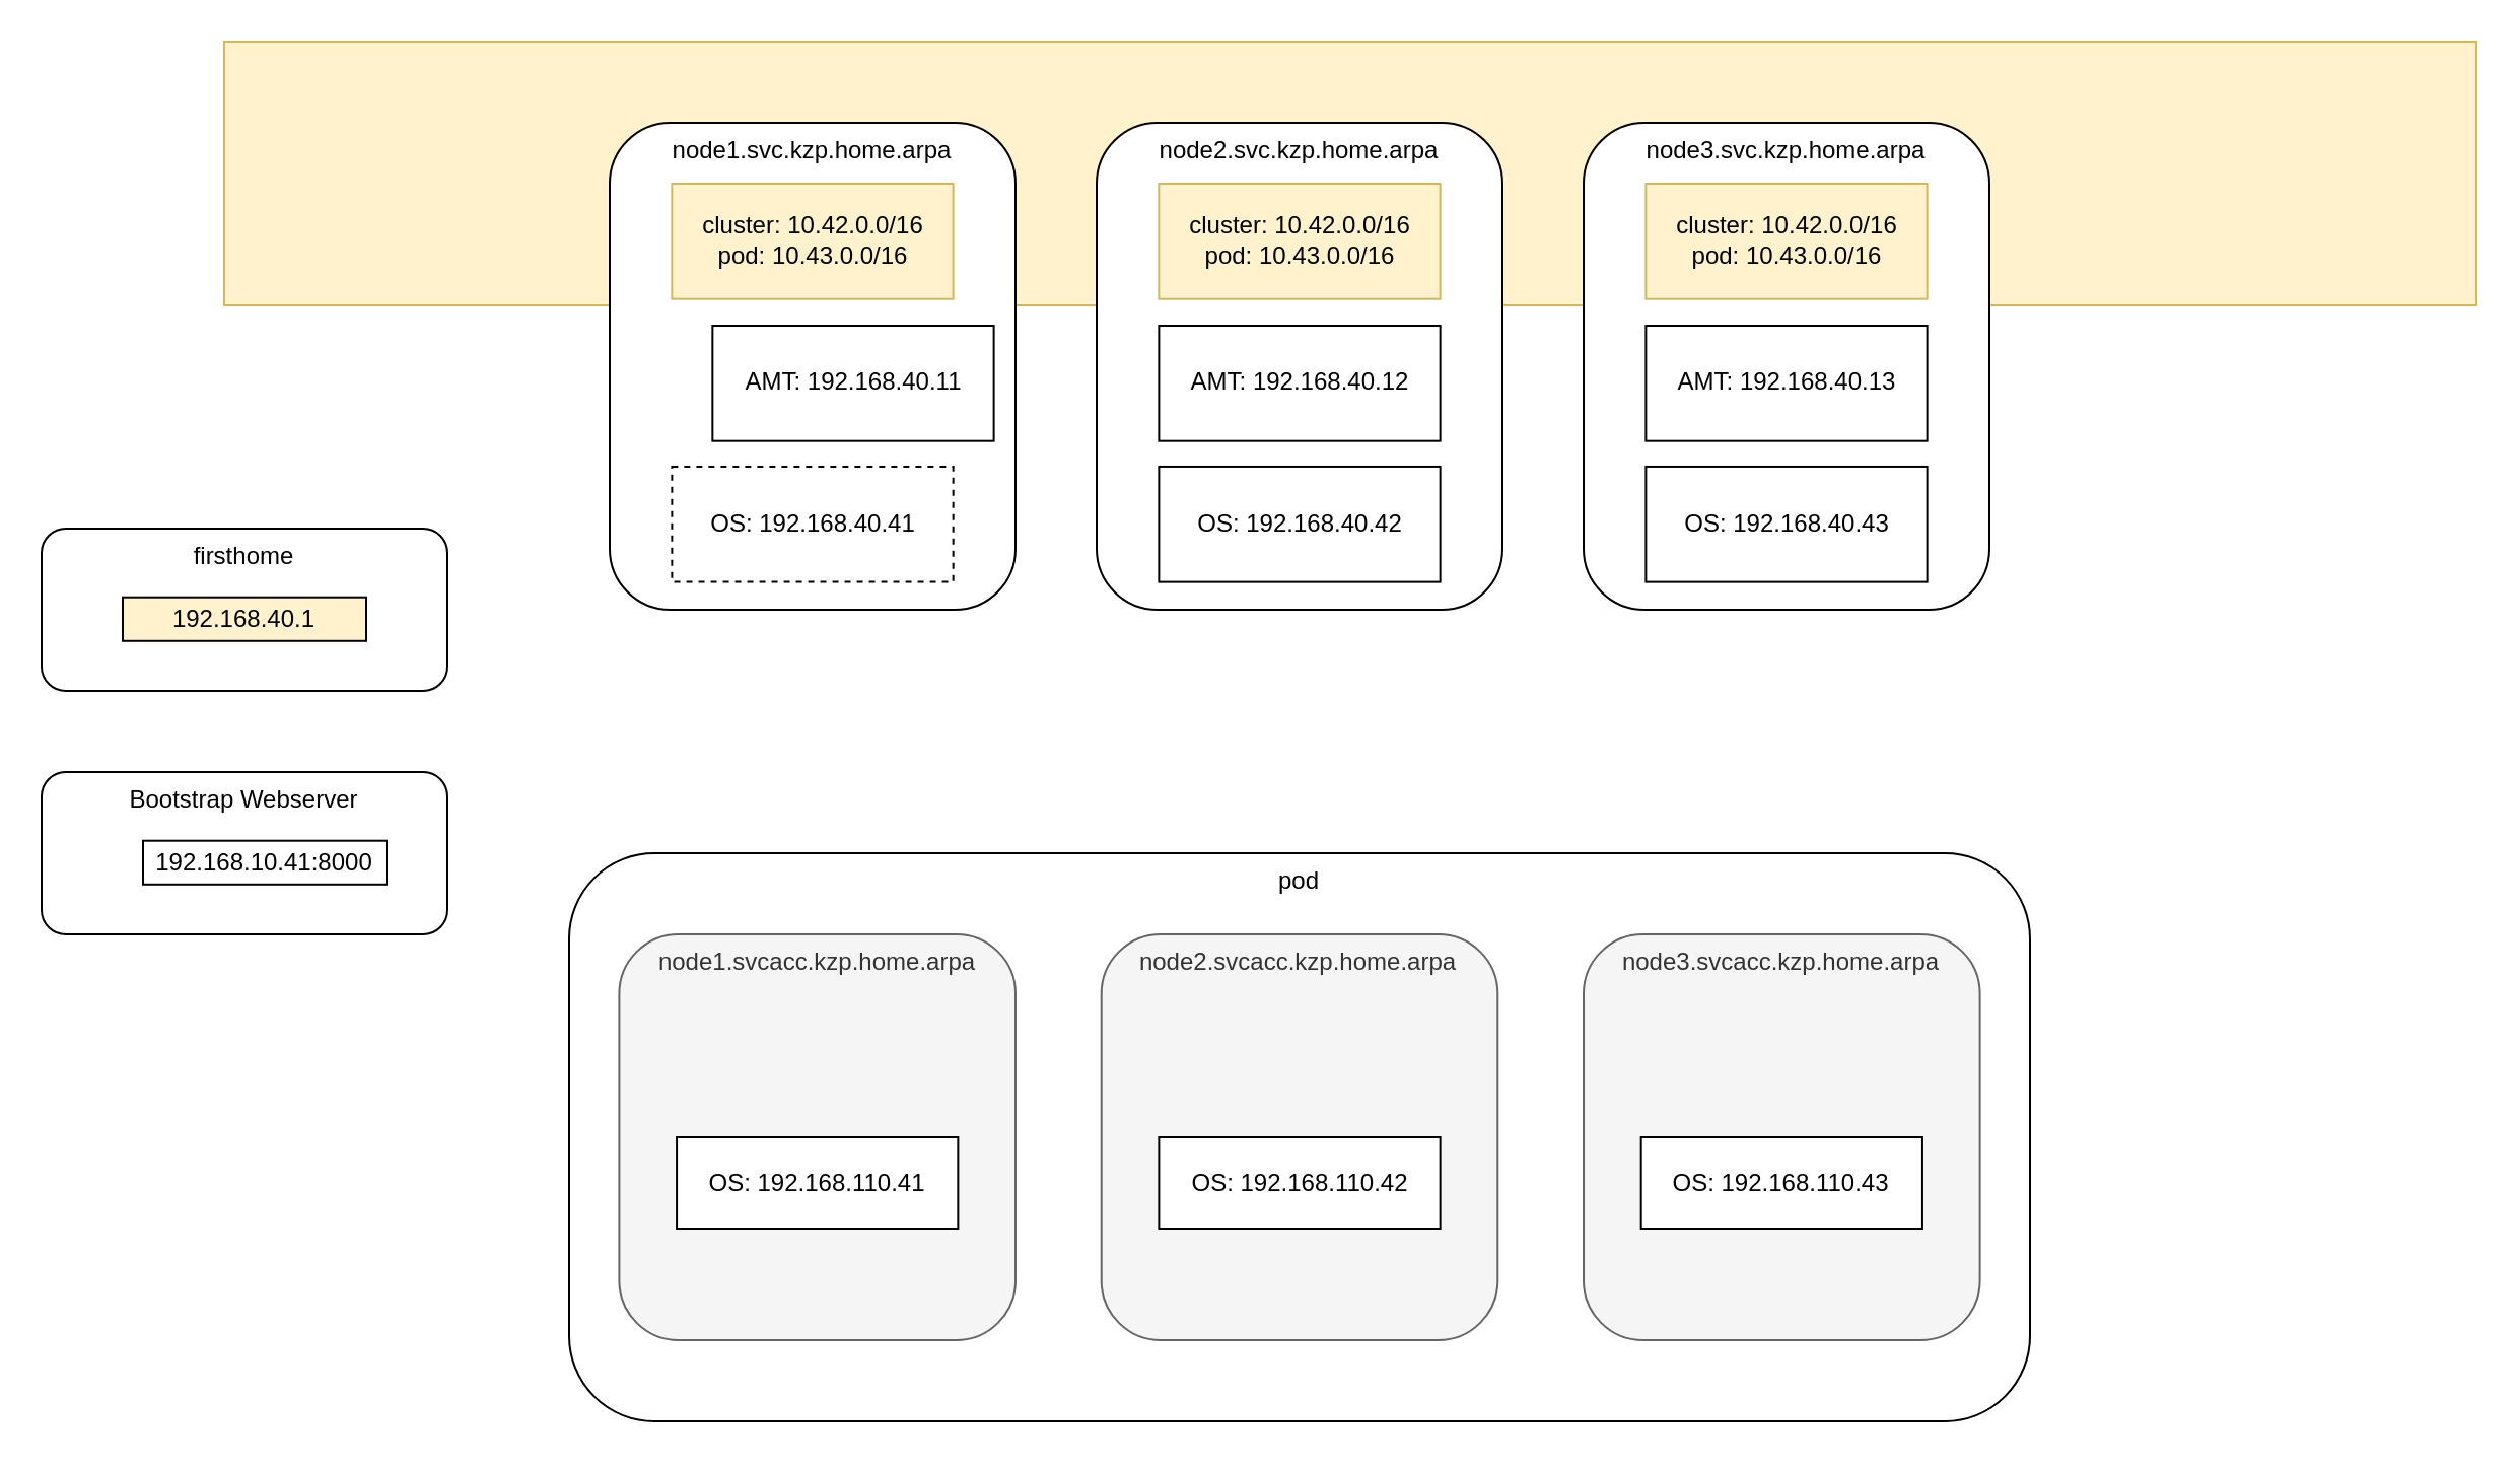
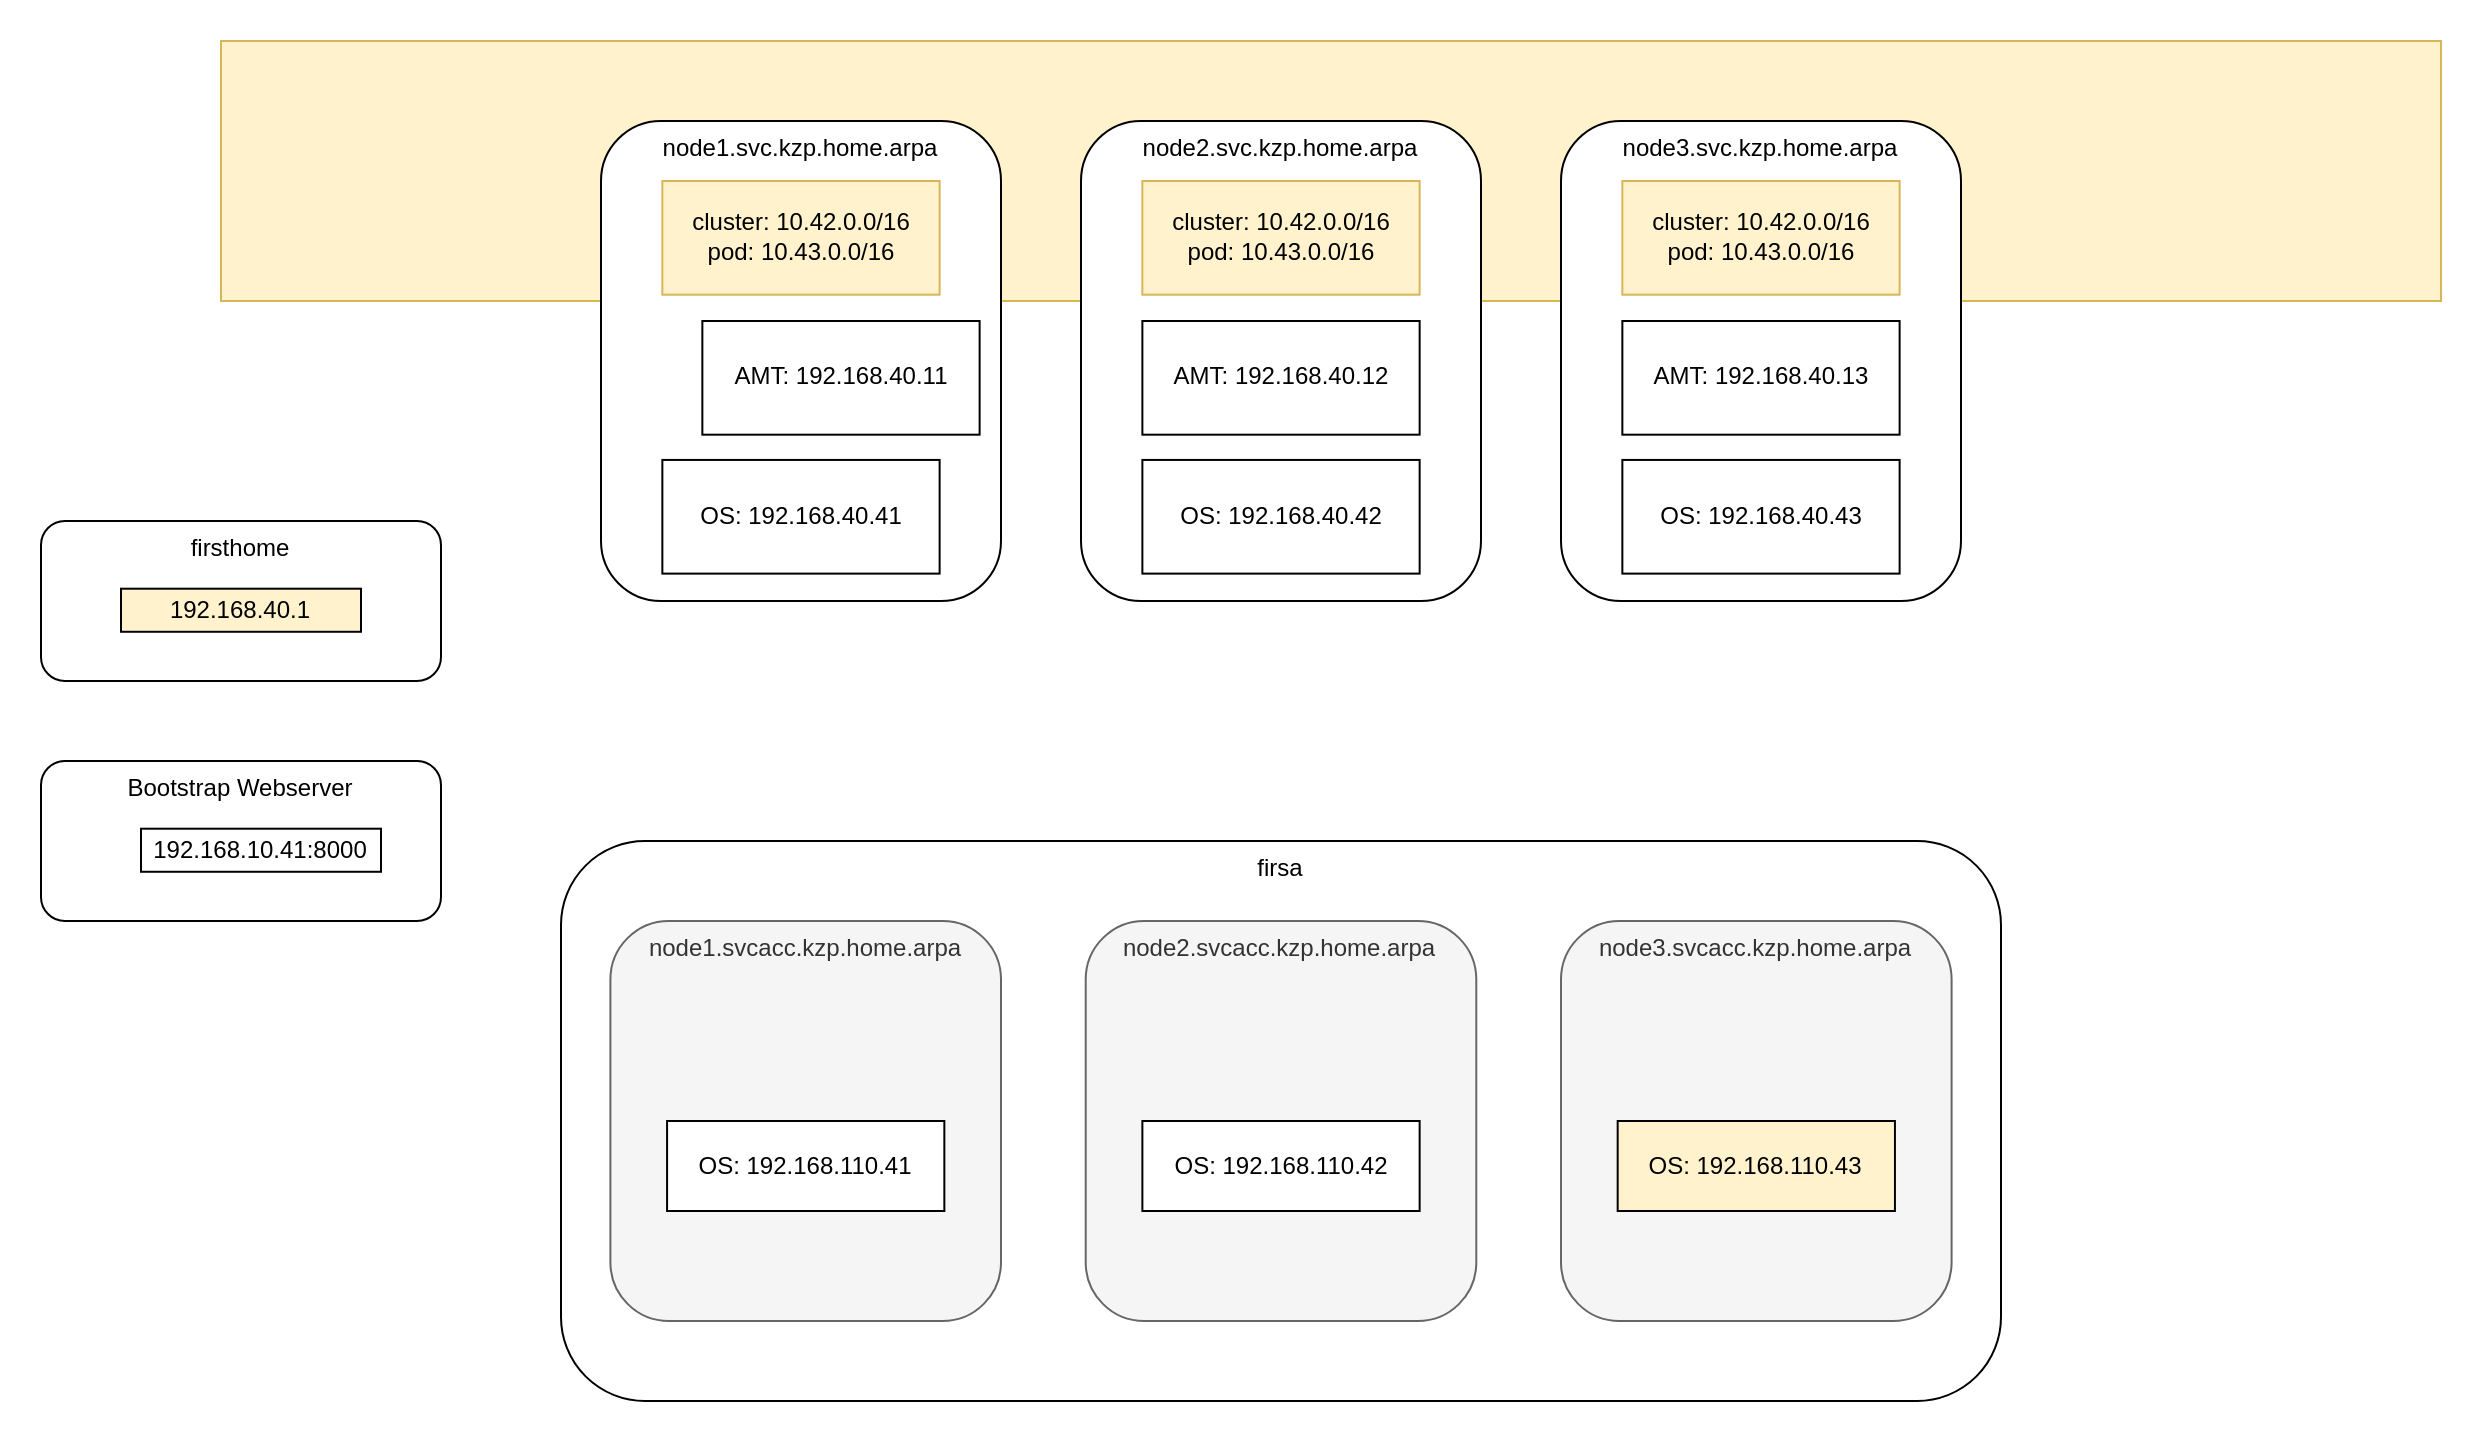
- <mxCell id="7" value="OS: 192.168.40.41" style="rounded=0;whiteSpace=wrap;html=1;dashed=1;" vertex="1" parent="5"><mxGeometry x="30.68" y="169.473" width="138.63" height="56.842" as="geometry" /></mxCell>
+ <mxCell id="7" value="OS: 192.168.40.41" style="rounded=0;whiteSpace=wrap;html=1;" vertex="1" parent="5"><mxGeometry x="30.68" y="169.473" width="138.63" height="56.842" as="geometry" /></mxCell>
- <mxCell id="19" value="pod" style="rounded=1;whiteSpace=wrap;html=1;verticalAlign=top;container=1;" vertex="1" parent="1"><mxGeometry x="280" y="420" width="720" height="280" as="geometry" /></mxCell>
+ <mxCell id="19" value="firsa" style="rounded=1;whiteSpace=wrap;html=1;verticalAlign=top;container=1;" vertex="1" parent="1"><mxGeometry x="280" y="420" width="720" height="280" as="geometry" /></mxCell>
- <mxCell id="25" value="OS: 192.168.110.43" style="rounded=0;whiteSpace=wrap;html=1;" vertex="1" parent="19"><mxGeometry x="528.34" y="140" width="138.63" height="45" as="geometry" /></mxCell>
+ <mxCell id="25" value="OS: 192.168.110.43" style="rounded=0;whiteSpace=wrap;html=1;fillColor=#fff2cc;" vertex="1" parent="19"><mxGeometry x="528.34" y="140" width="138.63" height="45" as="geometry" /></mxCell>
